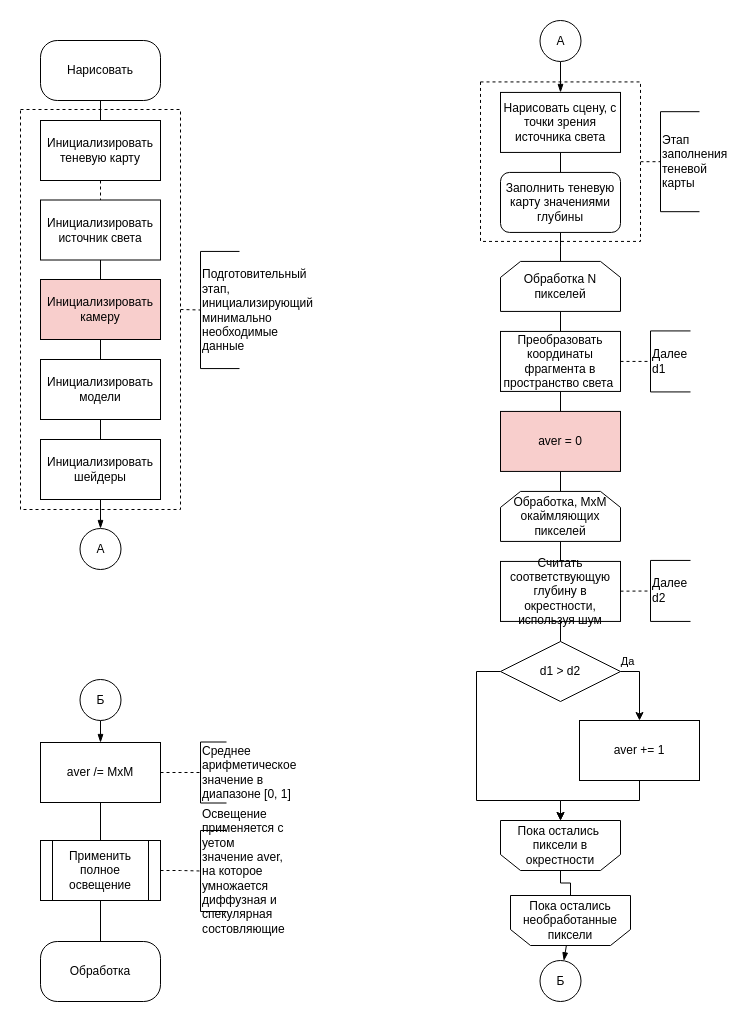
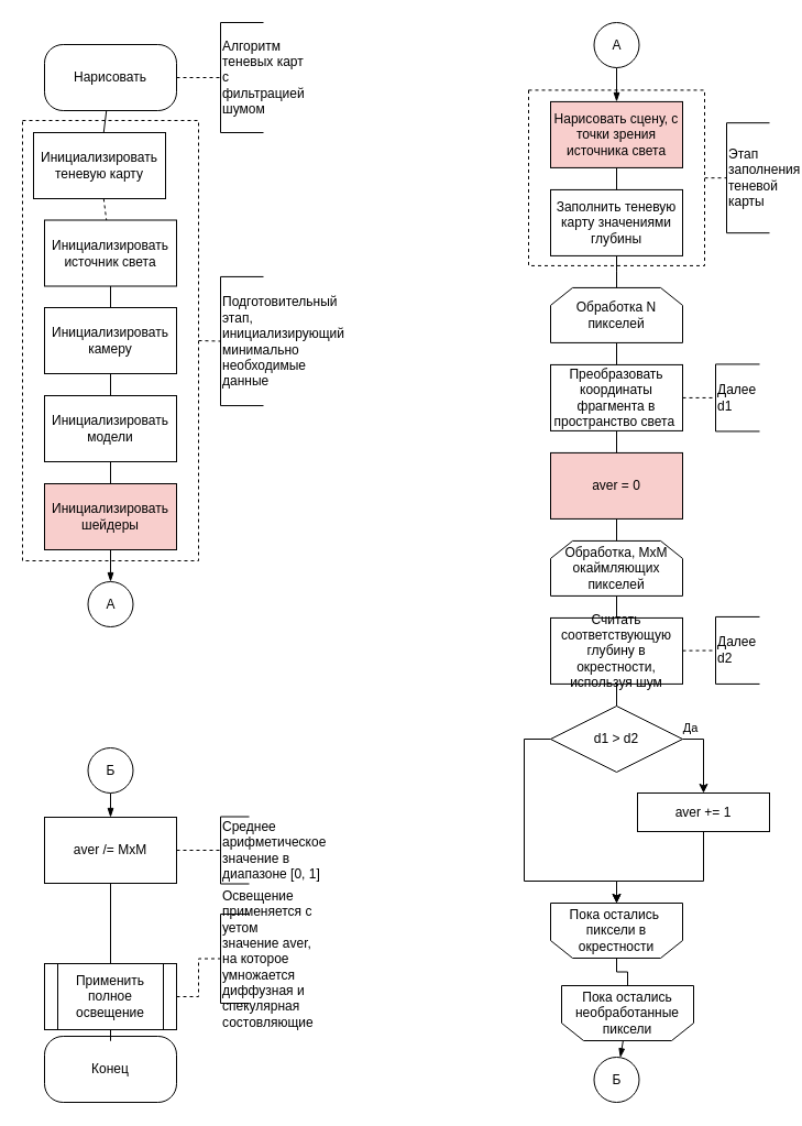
+ <mxCell id="6" style="edgeStyle=none;html=1;exitX=1;exitY=0.5;exitDx=0;exitDy=0;entryX=0;entryY=0.5;entryDx=0;entryDy=0;entryPerimeter=0;dashed=1;endArrow=none;endFill=0;" parent="1" source="8" target="9" edge="1"><mxGeometry relative="1" as="geometry" /></mxCell>
+ <mxCell id="9" value="Алгоритм теневых карт с фильтрацией шумом" style="strokeWidth=1;shape=mxgraph.flowchart.annotation_1;align=left;pointerEvents=1;whiteSpace=wrap;fontColor=default;" parent="1" vertex="1"><mxGeometry x="200" y="20" width="39" height="100" as="geometry" /></mxCell>
- <mxCell id="22" value="Нарисовать сцену, с точки зрения источника света" style="rounded=0;whiteSpace=wrap;" parent="1" vertex="1"><mxGeometry x="500" y="91.93" width="120" height="60" as="geometry" /></mxCell>
+ <mxCell id="22" value="Нарисовать сцену, с точки зрения источника света" style="rounded=0;whiteSpace=wrap;fillColor=#f8cecc;" parent="1" vertex="1"><mxGeometry x="500" y="91.93" width="120" height="60" as="geometry" /></mxCell>
- <mxCell id="11" value="Инициализировать теневую карту" style="rounded=0;whiteSpace=wrap;" parent="1" vertex="1"><mxGeometry x="40" y="120" width="120" height="60" as="geometry" /></mxCell>
+ <mxCell id="11" value="Инициализировать теневую карту" style="rounded=0;whiteSpace=wrap;" parent="1" vertex="1"><mxGeometry x="30" y="120" width="120" height="60" as="geometry" /></mxCell>
- <mxCell id="24" value="Заполнить теневую карту значениями глубины" style="whiteSpace=wrap;rounded=1;" parent="1" vertex="1"><mxGeometry x="500" y="171.93" width="120" height="60" as="geometry" /></mxCell>
+ <mxCell id="24" value="Заполнить теневую карту значениями глубины" style="rounded=0;whiteSpace=wrap;" parent="1" vertex="1"><mxGeometry x="500" y="171.93" width="120" height="60" as="geometry" /></mxCell>
- <mxCell id="15" value="Инициализировать камеру" style="rounded=0;whiteSpace=wrap;fillColor=#f8cecc;" parent="1" vertex="1"><mxGeometry x="40" y="279" width="120" height="60" as="geometry" /></mxCell>
+ <mxCell id="15" value="Инициализировать камеру" style="rounded=0;whiteSpace=wrap;" parent="1" vertex="1"><mxGeometry x="40" y="279" width="120" height="60" as="geometry" /></mxCell>
- <mxCell id="20" value="Инициализировать&#10;шейдеры" style="rounded=0;whiteSpace=wrap;" parent="1" vertex="1"><mxGeometry x="40" y="439" width="120" height="60" as="geometry" /></mxCell>
+ <mxCell id="20" value="Инициализировать&#10;шейдеры" style="rounded=0;whiteSpace=wrap;fillColor=#f8cecc;" parent="1" vertex="1"><mxGeometry x="40" y="439" width="120" height="60" as="geometry" /></mxCell>
- <mxCell id="46" value="aver += 1" style="rounded=0;whiteSpace=wrap;" parent="1" vertex="1"><mxGeometry x="579" y="720" width="120" height="60" as="geometry" /></mxCell>
+ <mxCell id="46" value="aver += 1" style="rounded=0;whiteSpace=wrap;" parent="1" vertex="1"><mxGeometry x="579" y="720" width="120" height="35" as="geometry" /></mxCell>
- <mxCell id="56" value="Применить полное освещение" style="shape=process;whiteSpace=wrap;html=1;backgroundOutline=1;" parent="1" vertex="1"><mxGeometry x="40" y="840" width="120" height="60" as="geometry" /></mxCell>
+ <mxCell id="56" value="Применить полное освещение" style="shape=process;whiteSpace=wrap;html=1;backgroundOutline=1;" parent="1" vertex="1"><mxGeometry x="40" y="875" width="120" height="60" as="geometry" /></mxCell>
- <mxCell id="32" value="Обработка" style="rounded=1;whiteSpace=wrap;html=1;arcSize=28;" parent="1" vertex="1"><mxGeometry x="40" y="941" width="120" height="60" as="geometry" /></mxCell>
+ <mxCell id="32" value="Конец" style="rounded=1;whiteSpace=wrap;html=1;arcSize=28;" parent="1" vertex="1"><mxGeometry x="40" y="941" width="120" height="60" as="geometry" /></mxCell>
